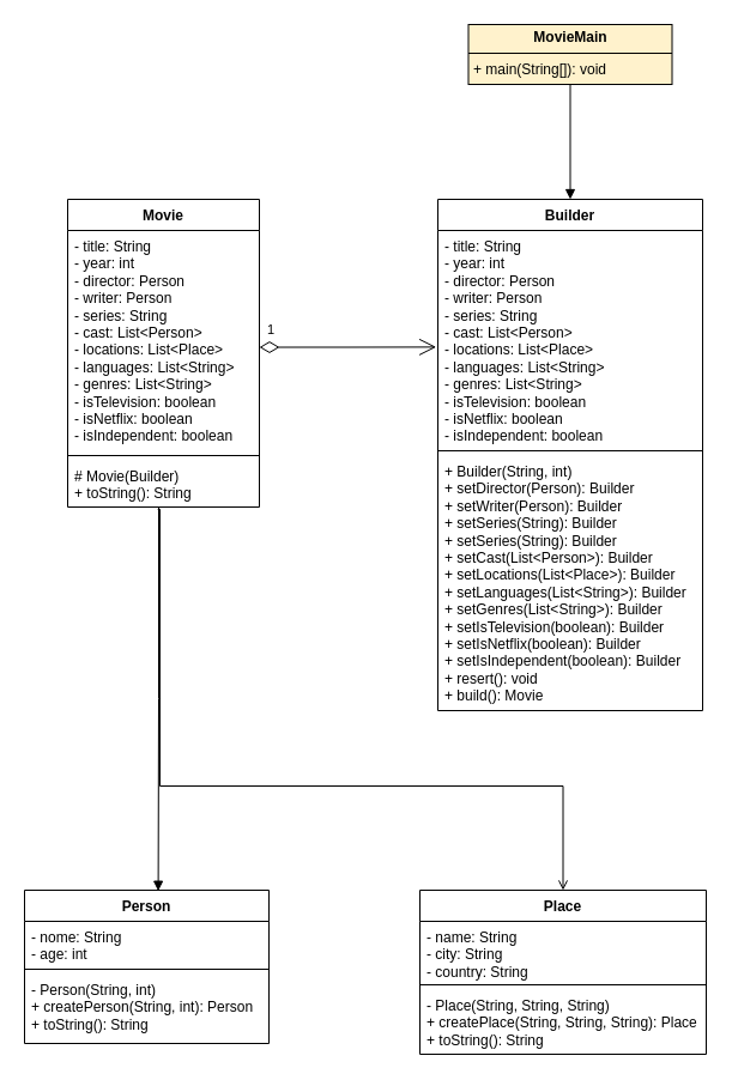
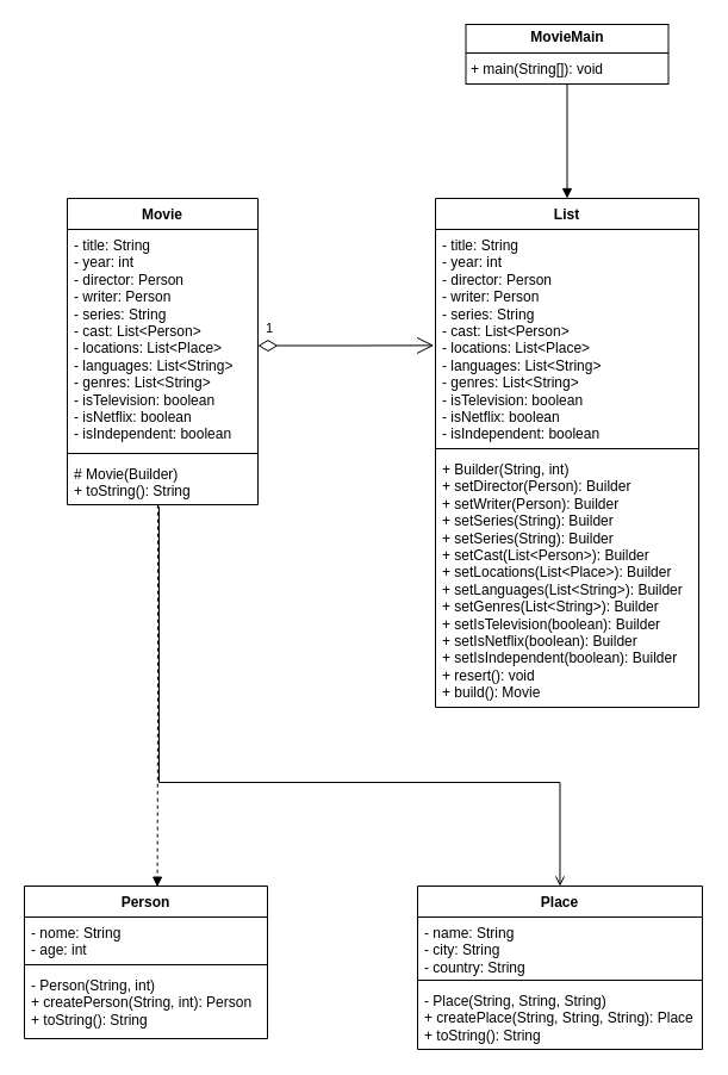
- <mxCell id="19" value="&lt;p style=&quot;margin:0px;margin-top:4px;text-align:center;&quot;&gt;&lt;b&gt;MovieMain&lt;/b&gt;&lt;/p&gt;&lt;hr size=&quot;1&quot; style=&quot;border-style:solid;&quot;&gt;&lt;p style=&quot;margin:0px;margin-left:4px;&quot;&gt;+ main(String[]): void&lt;/p&gt;" style="verticalAlign=top;align=left;overflow=fill;html=1;whiteSpace=wrap;fillColor=#fff2cc;" vertex="1" parent="1"><mxGeometry x="390.5" y="20" width="170" height="50" as="geometry" /></mxCell>
+ <mxCell id="19" value="&lt;p style=&quot;margin:0px;margin-top:4px;text-align:center;&quot;&gt;&lt;b&gt;MovieMain&lt;/b&gt;&lt;/p&gt;&lt;hr size=&quot;1&quot; style=&quot;border-style:solid;&quot;&gt;&lt;p style=&quot;margin:0px;margin-left:4px;&quot;&gt;+ main(String[]): void&lt;/p&gt;" style="verticalAlign=top;align=left;overflow=fill;html=1;whiteSpace=wrap;" vertex="1" parent="1"><mxGeometry x="390.5" y="20" width="170" height="50" as="geometry" /></mxCell>
- <mxCell id="6" value="Builder" style="swimlane;fontStyle=1;align=center;verticalAlign=top;childLayout=stackLayout;horizontal=1;startSize=26;horizontalStack=0;resizeParent=1;resizeParentMax=0;resizeLast=0;collapsible=1;marginBottom=0;whiteSpace=wrap;html=1;" vertex="1" parent="1"><mxGeometry x="365" y="166" width="221" height="427" as="geometry" /></mxCell>
+ <mxCell id="6" value="List" style="swimlane;fontStyle=1;align=center;verticalAlign=top;childLayout=stackLayout;horizontal=1;startSize=26;horizontalStack=0;resizeParent=1;resizeParentMax=0;resizeLast=0;collapsible=1;marginBottom=0;whiteSpace=wrap;html=1;" vertex="1" parent="1"><mxGeometry x="365" y="166" width="221" height="427" as="geometry" /></mxCell>
- <mxCell id="21" value="" style="endArrow=block;endFill=1;html=1;edgeStyle=orthogonalEdgeStyle;align=left;verticalAlign=top;rounded=0;exitX=0.475;exitY=1.004;exitDx=0;exitDy=0;exitPerimeter=0;entryX=0.547;entryY=0.005;entryDx=0;entryDy=0;entryPerimeter=0;" edge="1" parent="1" source="5" target="11"><mxGeometry x="-1" relative="1" as="geometry"><mxPoint x="486" y="80" as="sourcePoint" /><mxPoint x="134" y="741" as="targetPoint" /></mxGeometry></mxCell>
+ <mxCell id="21" value="" style="endArrow=block;endFill=1;html=1;edgeStyle=orthogonalEdgeStyle;align=left;verticalAlign=top;rounded=0;exitX=0.475;exitY=1.004;exitDx=0;exitDy=0;exitPerimeter=0;entryX=0.547;entryY=0.005;entryDx=0;entryDy=0;entryPerimeter=0;dashed=1;" edge="1" parent="1" source="5" target="11"><mxGeometry x="-1" relative="1" as="geometry"><mxPoint x="486" y="80" as="sourcePoint" /><mxPoint x="134" y="741" as="targetPoint" /></mxGeometry></mxCell>
